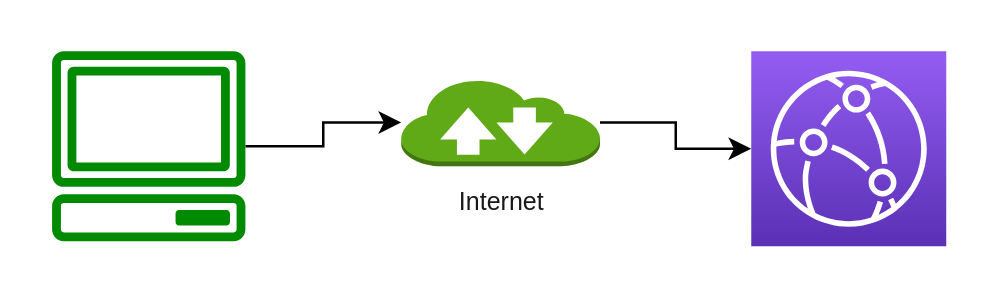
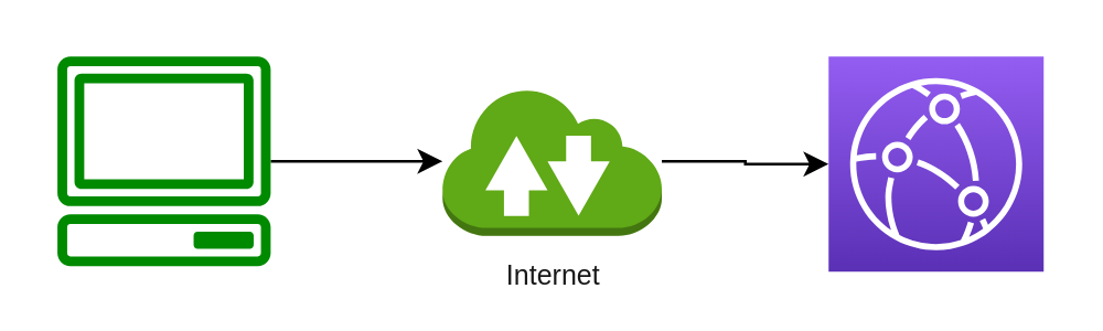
- <mxCell id="5" value="&lt;font color=&quot;#191919&quot; size=&quot;1&quot;&gt;Internet&lt;/font&gt;" style="outlineConnect=0;dashed=0;verticalLabelPosition=bottom;verticalAlign=top;align=center;html=1;shape=mxgraph.aws3.internet_2;fillColor=#60a917;strokeColor=#2D7600;fontColor=#ffffff;" vertex="1" parent="1"><mxGeometry x="160" y="31" width="79.5" height="35" as="geometry" /></mxCell>
+ <mxCell id="5" value="&lt;font color=&quot;#191919&quot; size=&quot;1&quot;&gt;Internet&lt;/font&gt;" style="outlineConnect=0;dashed=0;verticalLabelPosition=bottom;verticalAlign=top;align=center;html=1;shape=mxgraph.aws3.internet_2;fillColor=#60a917;strokeColor=#2D7600;fontColor=#ffffff;" vertex="1" parent="1"><mxGeometry x="160" y="31" width="79.5" height="54" as="geometry" /></mxCell>
